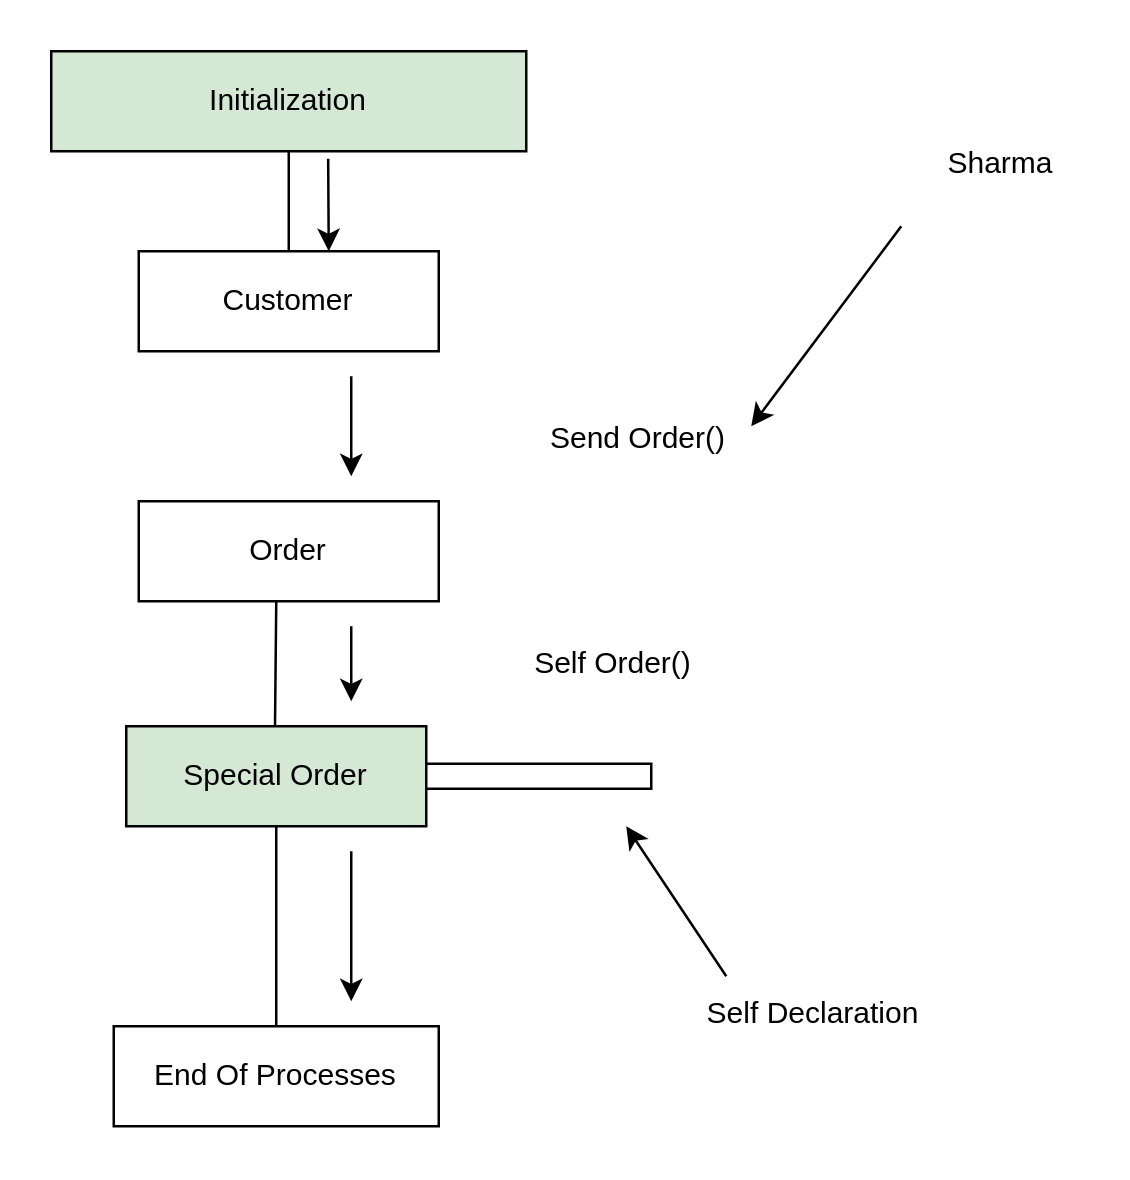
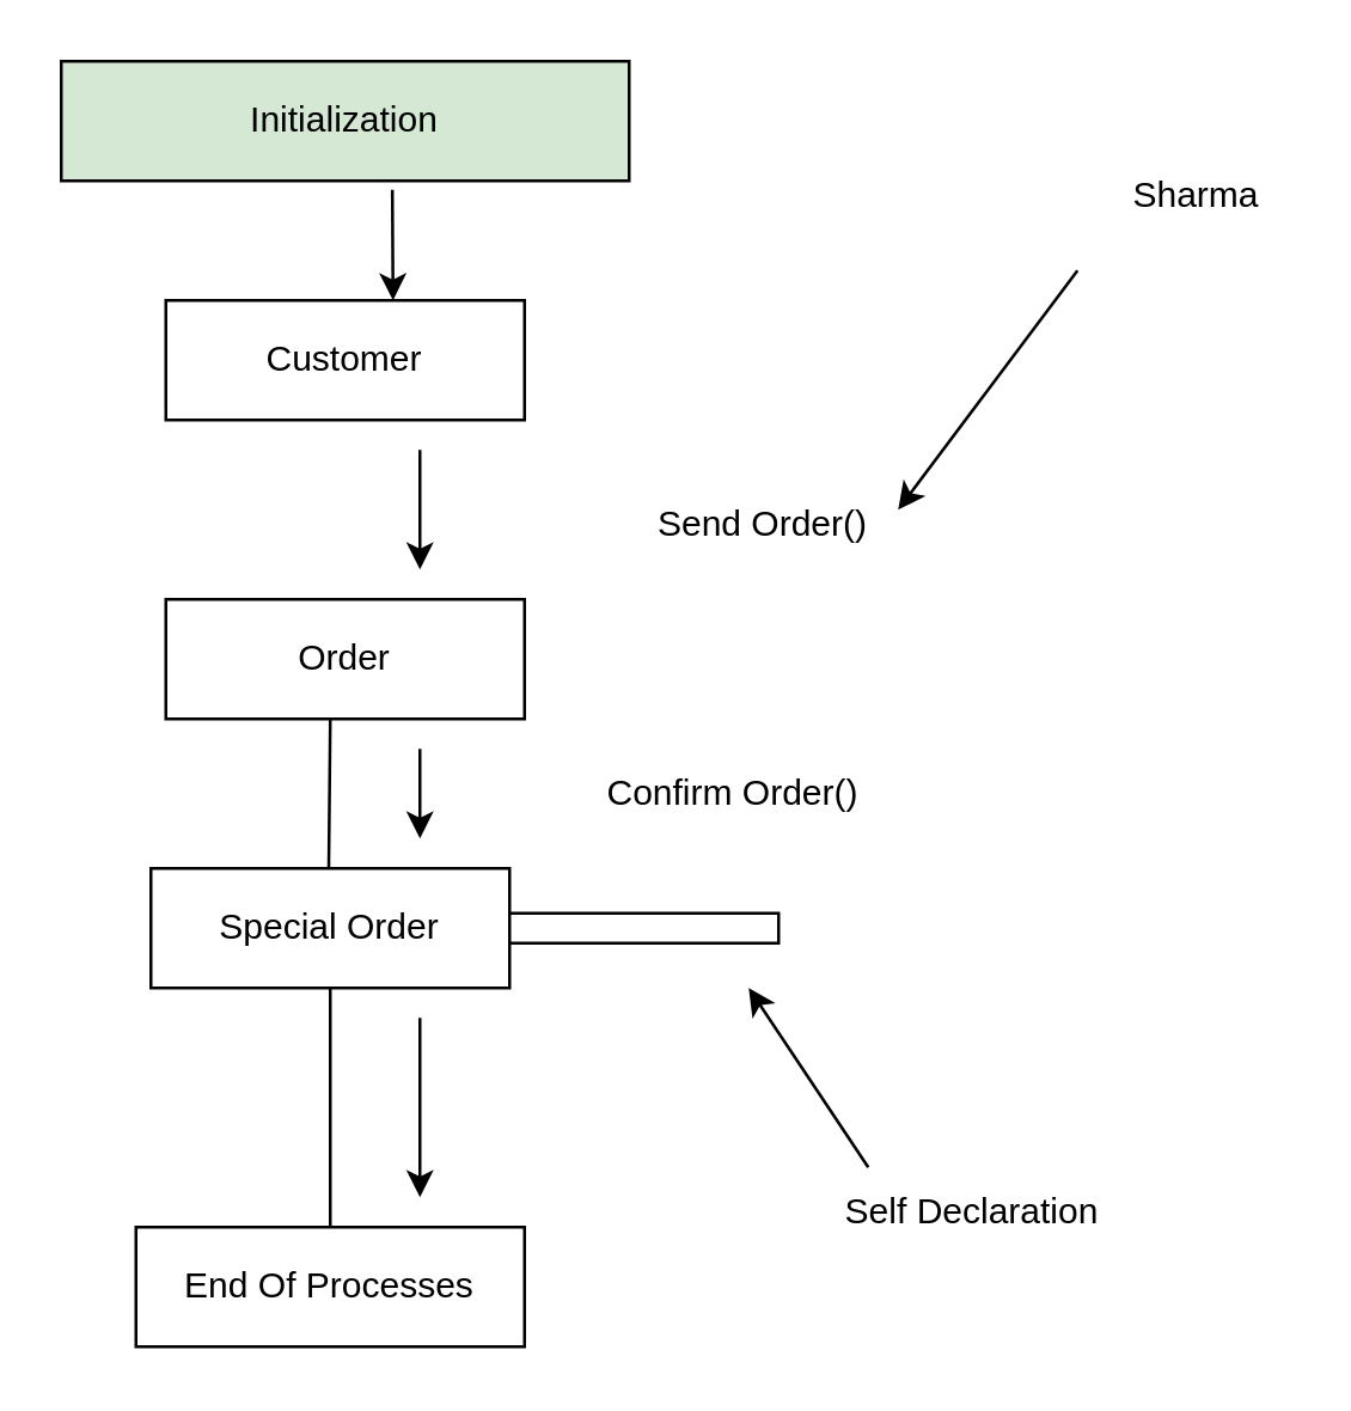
- <mxCell id="7" value="" style="endArrow=none;html=1;rounded=0;exitX=0.5;exitY=0;exitDx=0;exitDy=0;entryX=0.5;entryY=1;entryDx=0;entryDy=0;" edge="1" parent="1" source="3" target="2"><mxGeometry width="50" height="50" relative="1" as="geometry"><mxPoint x="70" y="110" as="sourcePoint" /><mxPoint x="120" y="60" as="targetPoint" /></mxGeometry></mxCell>
- <mxCell id="15" value="Self Order()" style="text;html=1;strokeColor=none;fillColor=none;align=center;verticalAlign=middle;whiteSpace=wrap;rounded=0;" vertex="1" parent="1"><mxGeometry x="200" y="250" width="90" height="30" as="geometry" /></mxCell>
+ <mxCell id="15" value="Confirm Order()" style="text;html=1;strokeColor=none;fillColor=none;align=center;verticalAlign=middle;whiteSpace=wrap;rounded=0;" vertex="1" parent="1"><mxGeometry x="200" y="250" width="90" height="30" as="geometry" /></mxCell>
- <mxCell id="5" value="Special Order" style="rounded=0;whiteSpace=wrap;html=1;fillColor=#d5e8d4;" vertex="1" parent="1"><mxGeometry x="50" y="290" width="120" height="40" as="geometry" /></mxCell>
+ <mxCell id="5" value="Special Order" style="rounded=0;whiteSpace=wrap;html=1;" vertex="1" parent="1"><mxGeometry x="50" y="290" width="120" height="40" as="geometry" /></mxCell>
